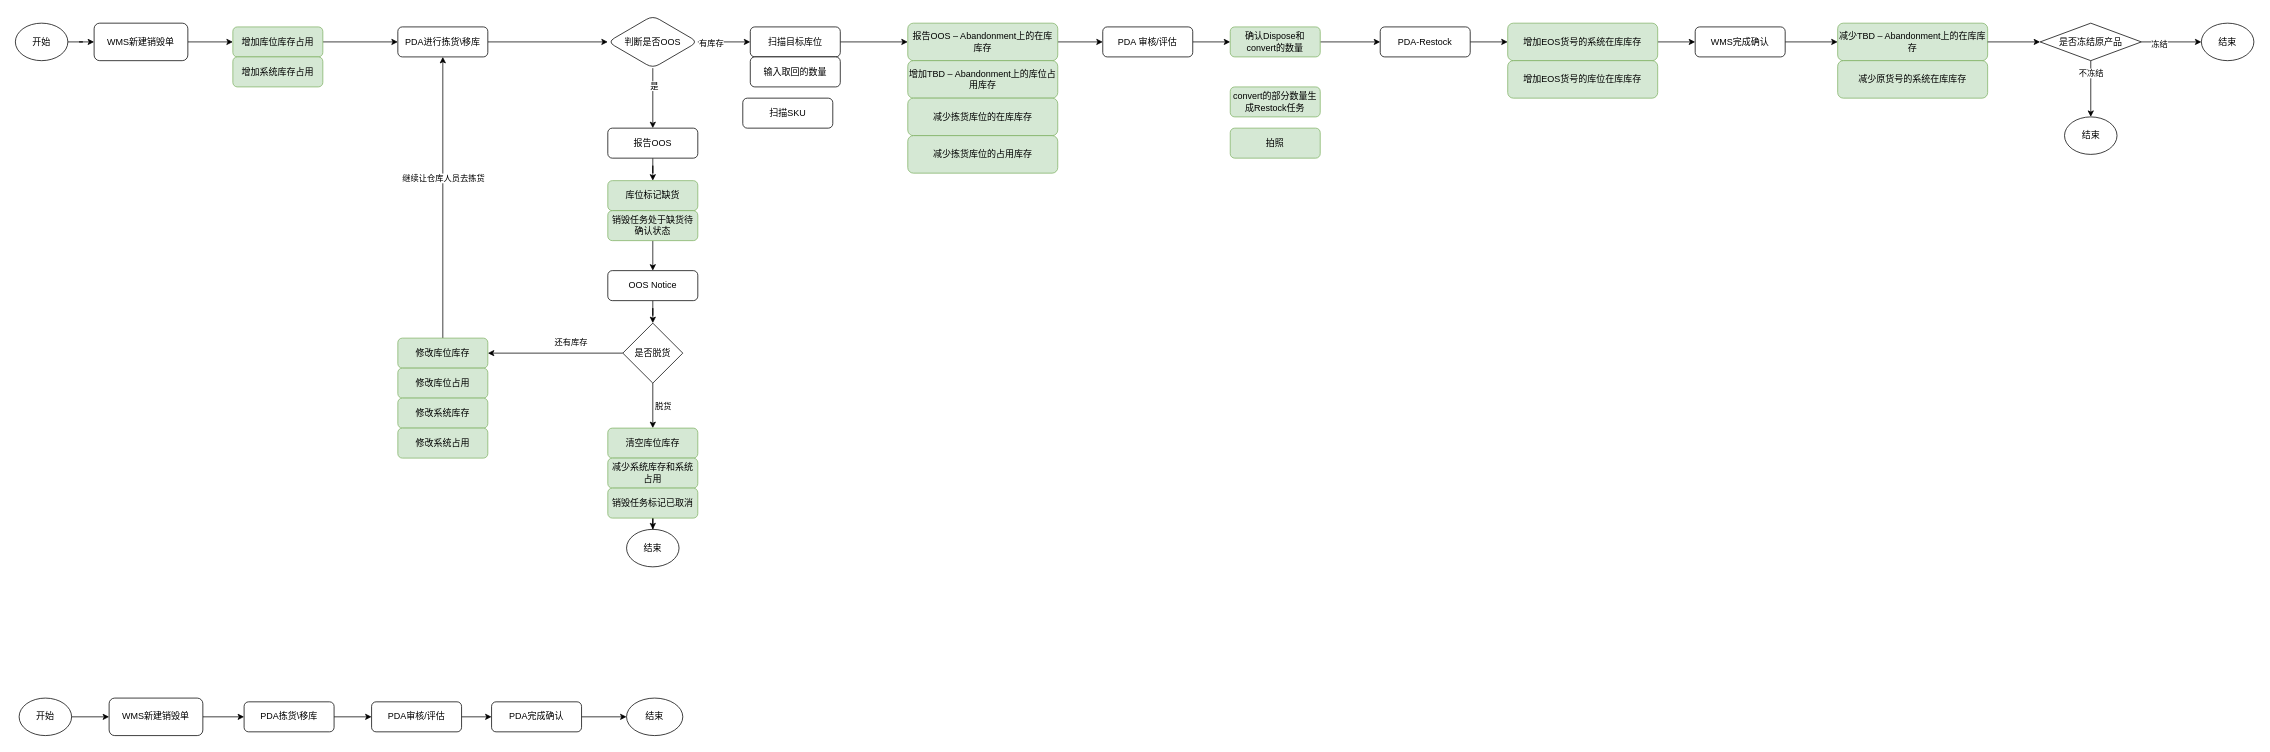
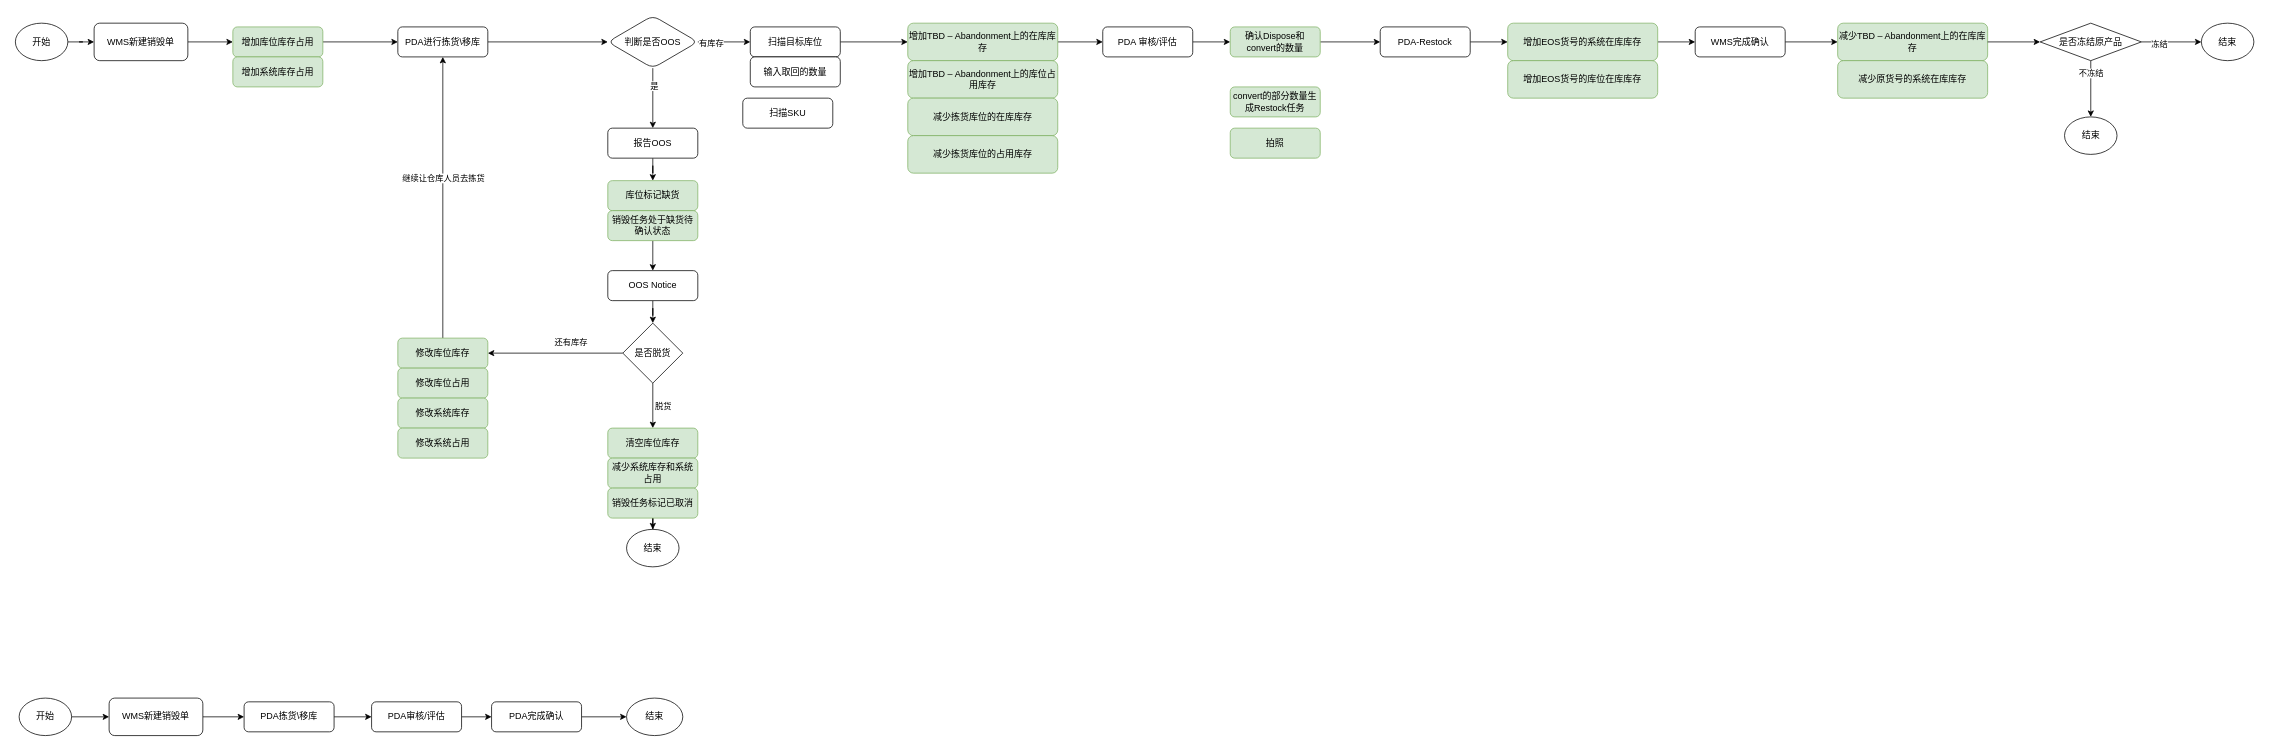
- <mxCell id="61" value="报告OOS – Abandonment上的在库库存" style="rounded=1;whiteSpace=wrap;html=1;fontSize=12;glass=0;strokeWidth=1;shadow=0;fillColor=#d5e8d4;strokeColor=#82b366;" vertex="1" parent="60"><mxGeometry width="200" height="50" as="geometry" /></mxCell>
+ <mxCell id="61" value="增加TBD – Abandonment上的在库库存" style="rounded=1;whiteSpace=wrap;html=1;fontSize=12;glass=0;strokeWidth=1;shadow=0;fillColor=#d5e8d4;strokeColor=#82b366;" vertex="1" parent="60"><mxGeometry width="200" height="50" as="geometry" /></mxCell>
